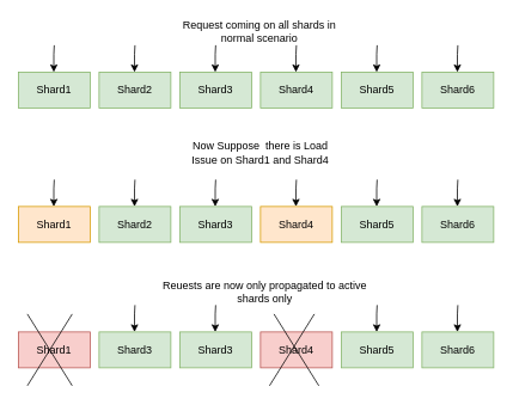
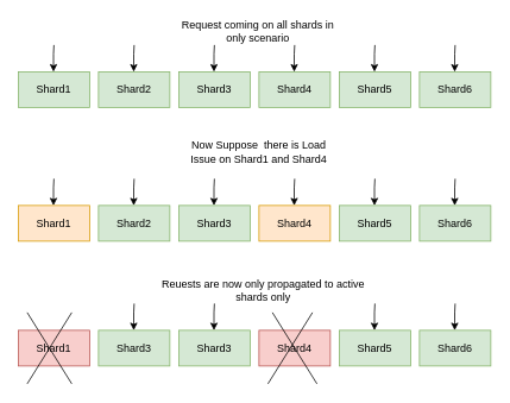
- <mxCell id="36" value="Request coming on all shards in normal scenario" style="text;html=1;strokeColor=none;fillColor=none;align=center;verticalAlign=middle;whiteSpace=wrap;rounded=0;" vertex="1" parent="1"><mxGeometry x="194" y="20" width="190" height="30" as="geometry" /></mxCell>
+ <mxCell id="36" value="Request coming on all shards in only scenario" style="text;html=1;strokeColor=none;fillColor=none;align=center;verticalAlign=middle;whiteSpace=wrap;rounded=0;" vertex="1" parent="1"><mxGeometry x="194" y="20" width="190" height="30" as="geometry" /></mxCell>
